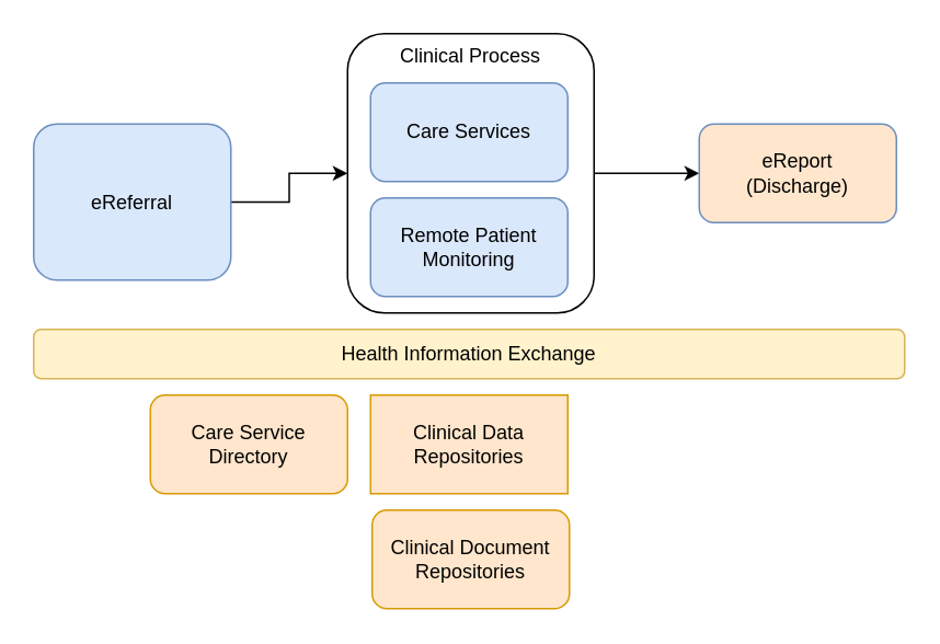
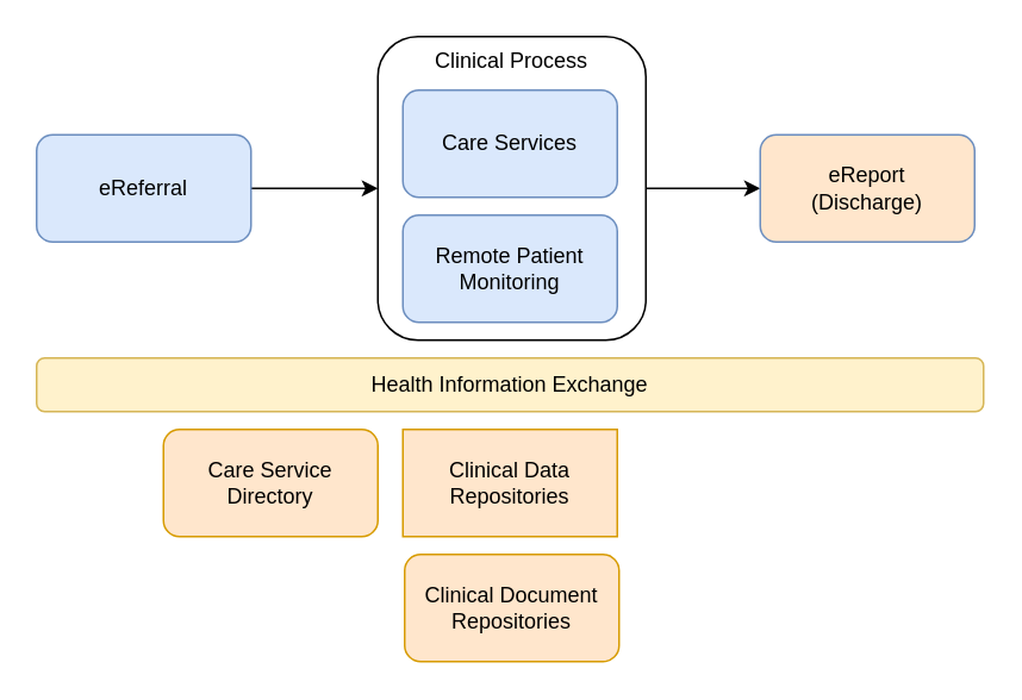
- <mxCell id="7" value="eReferral" style="whiteSpace=wrap;html=1;fillColor=#dae8fc;strokeColor=#6c8ebf;rounded=1;" vertex="1" parent="1"><mxGeometry x="20" y="75" width="120" height="95" as="geometry" /></mxCell>
+ <mxCell id="7" value="eReferral" style="whiteSpace=wrap;html=1;fillColor=#dae8fc;strokeColor=#6c8ebf;rounded=1;" vertex="1" parent="1"><mxGeometry x="20" y="75" width="120" height="60" as="geometry" /></mxCell>
